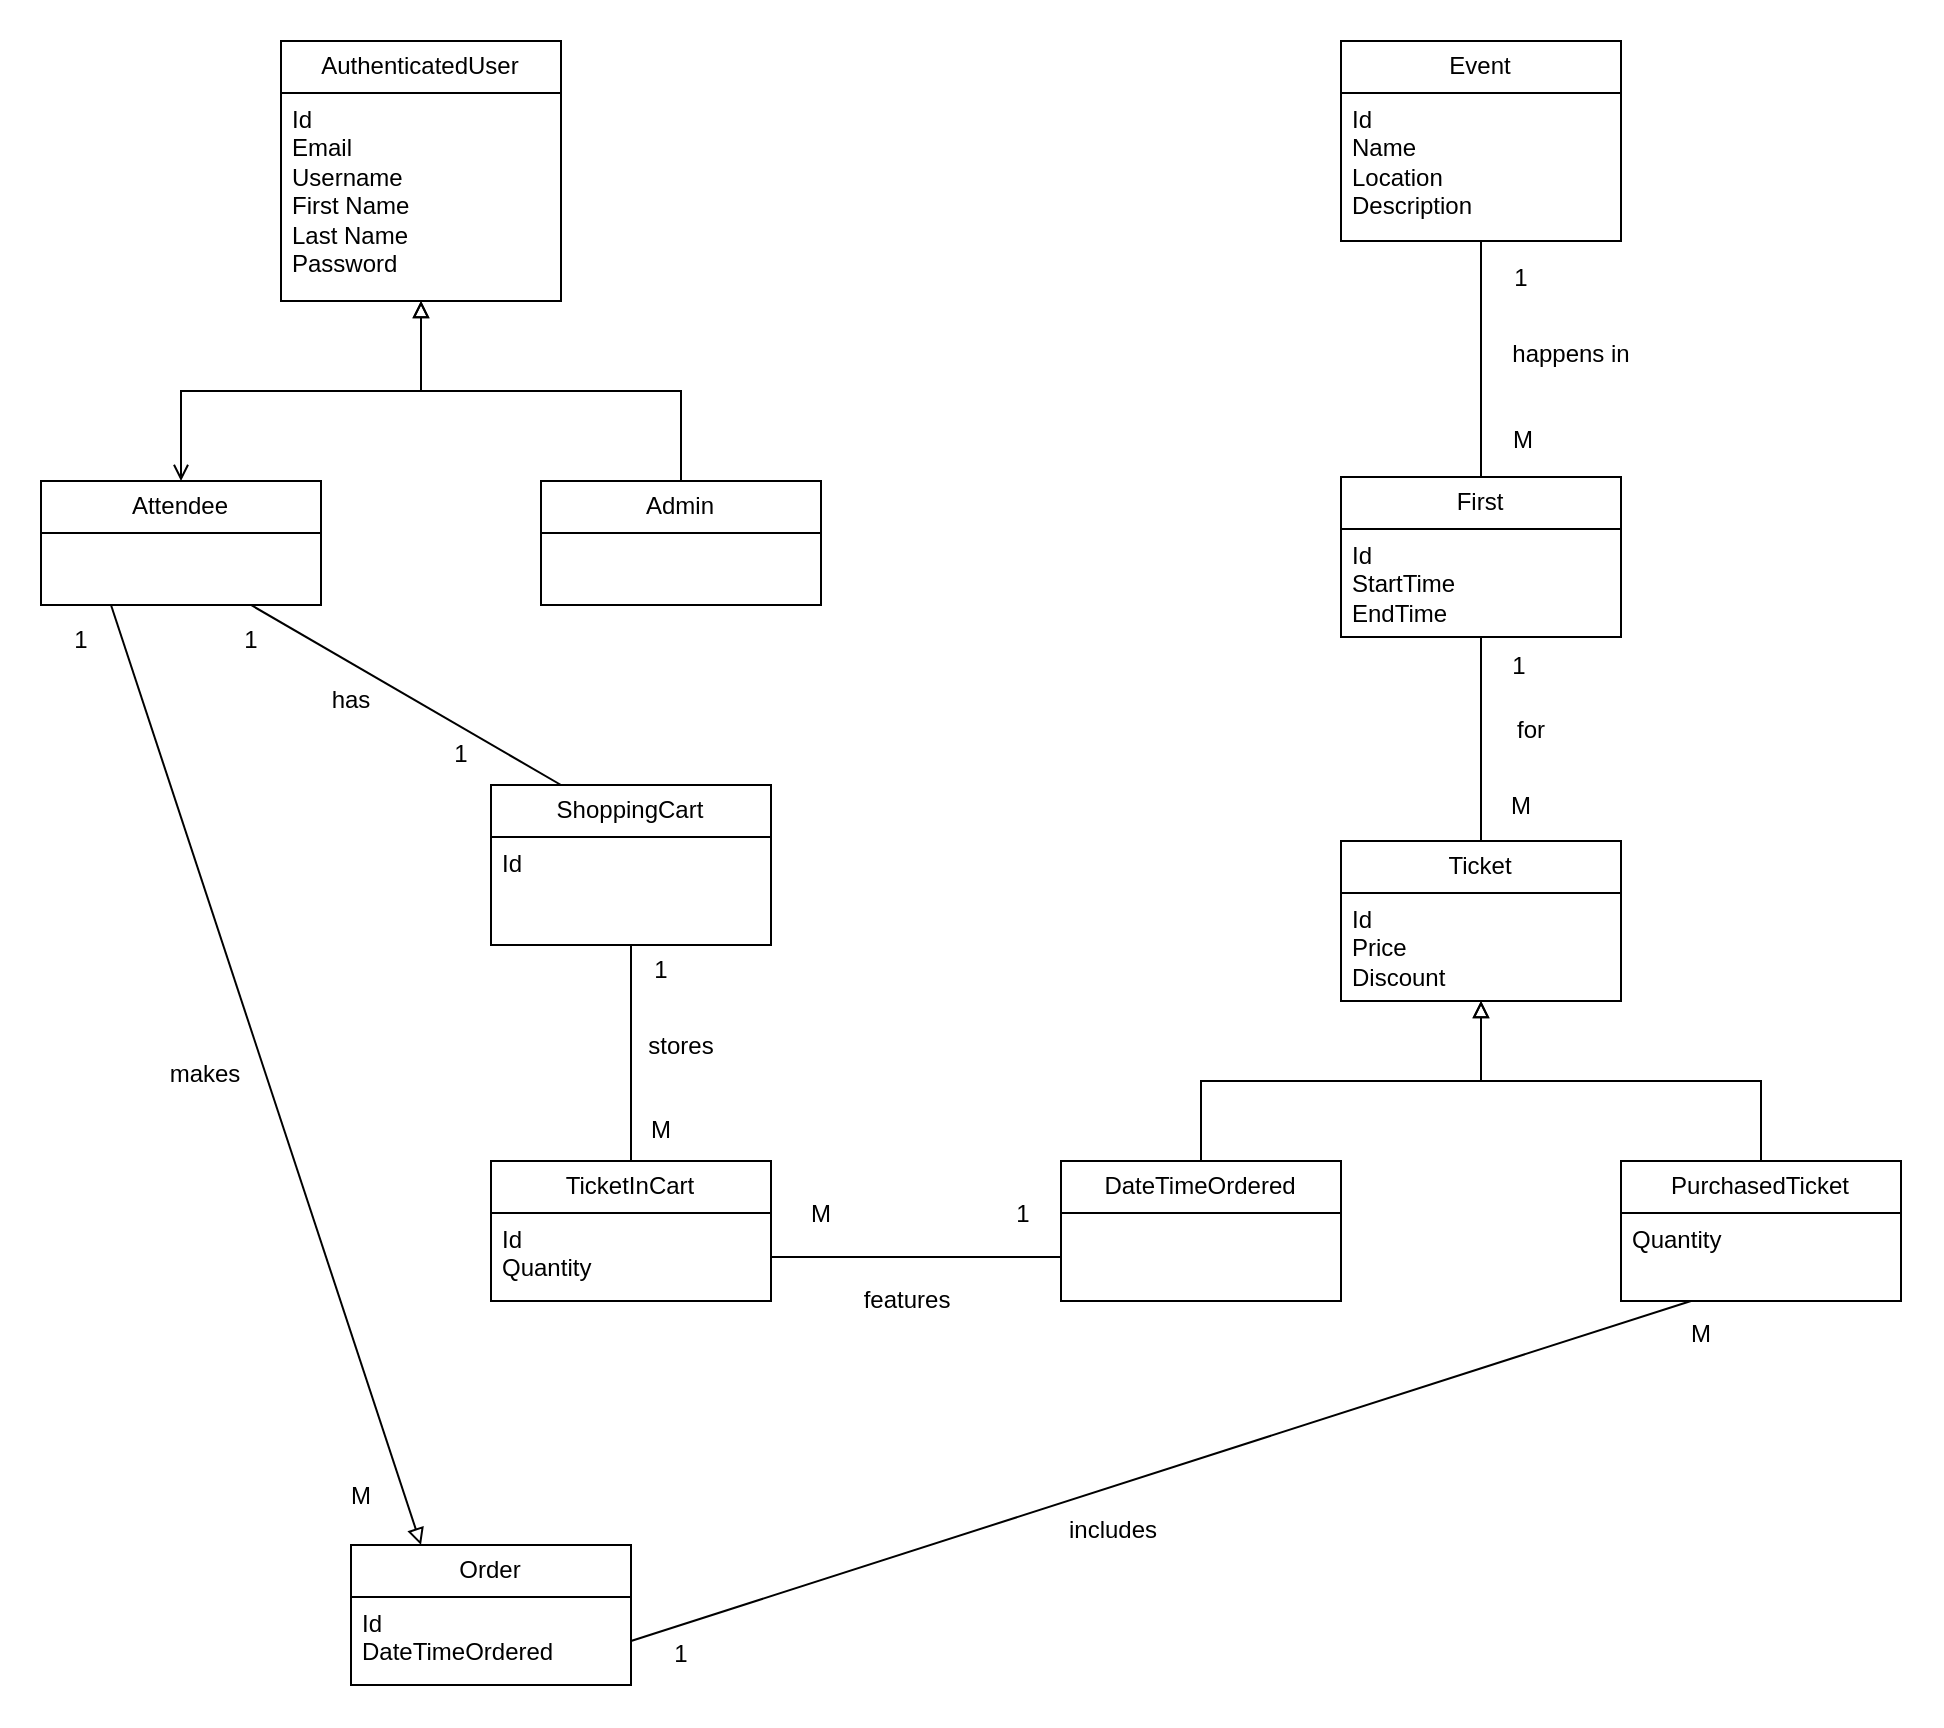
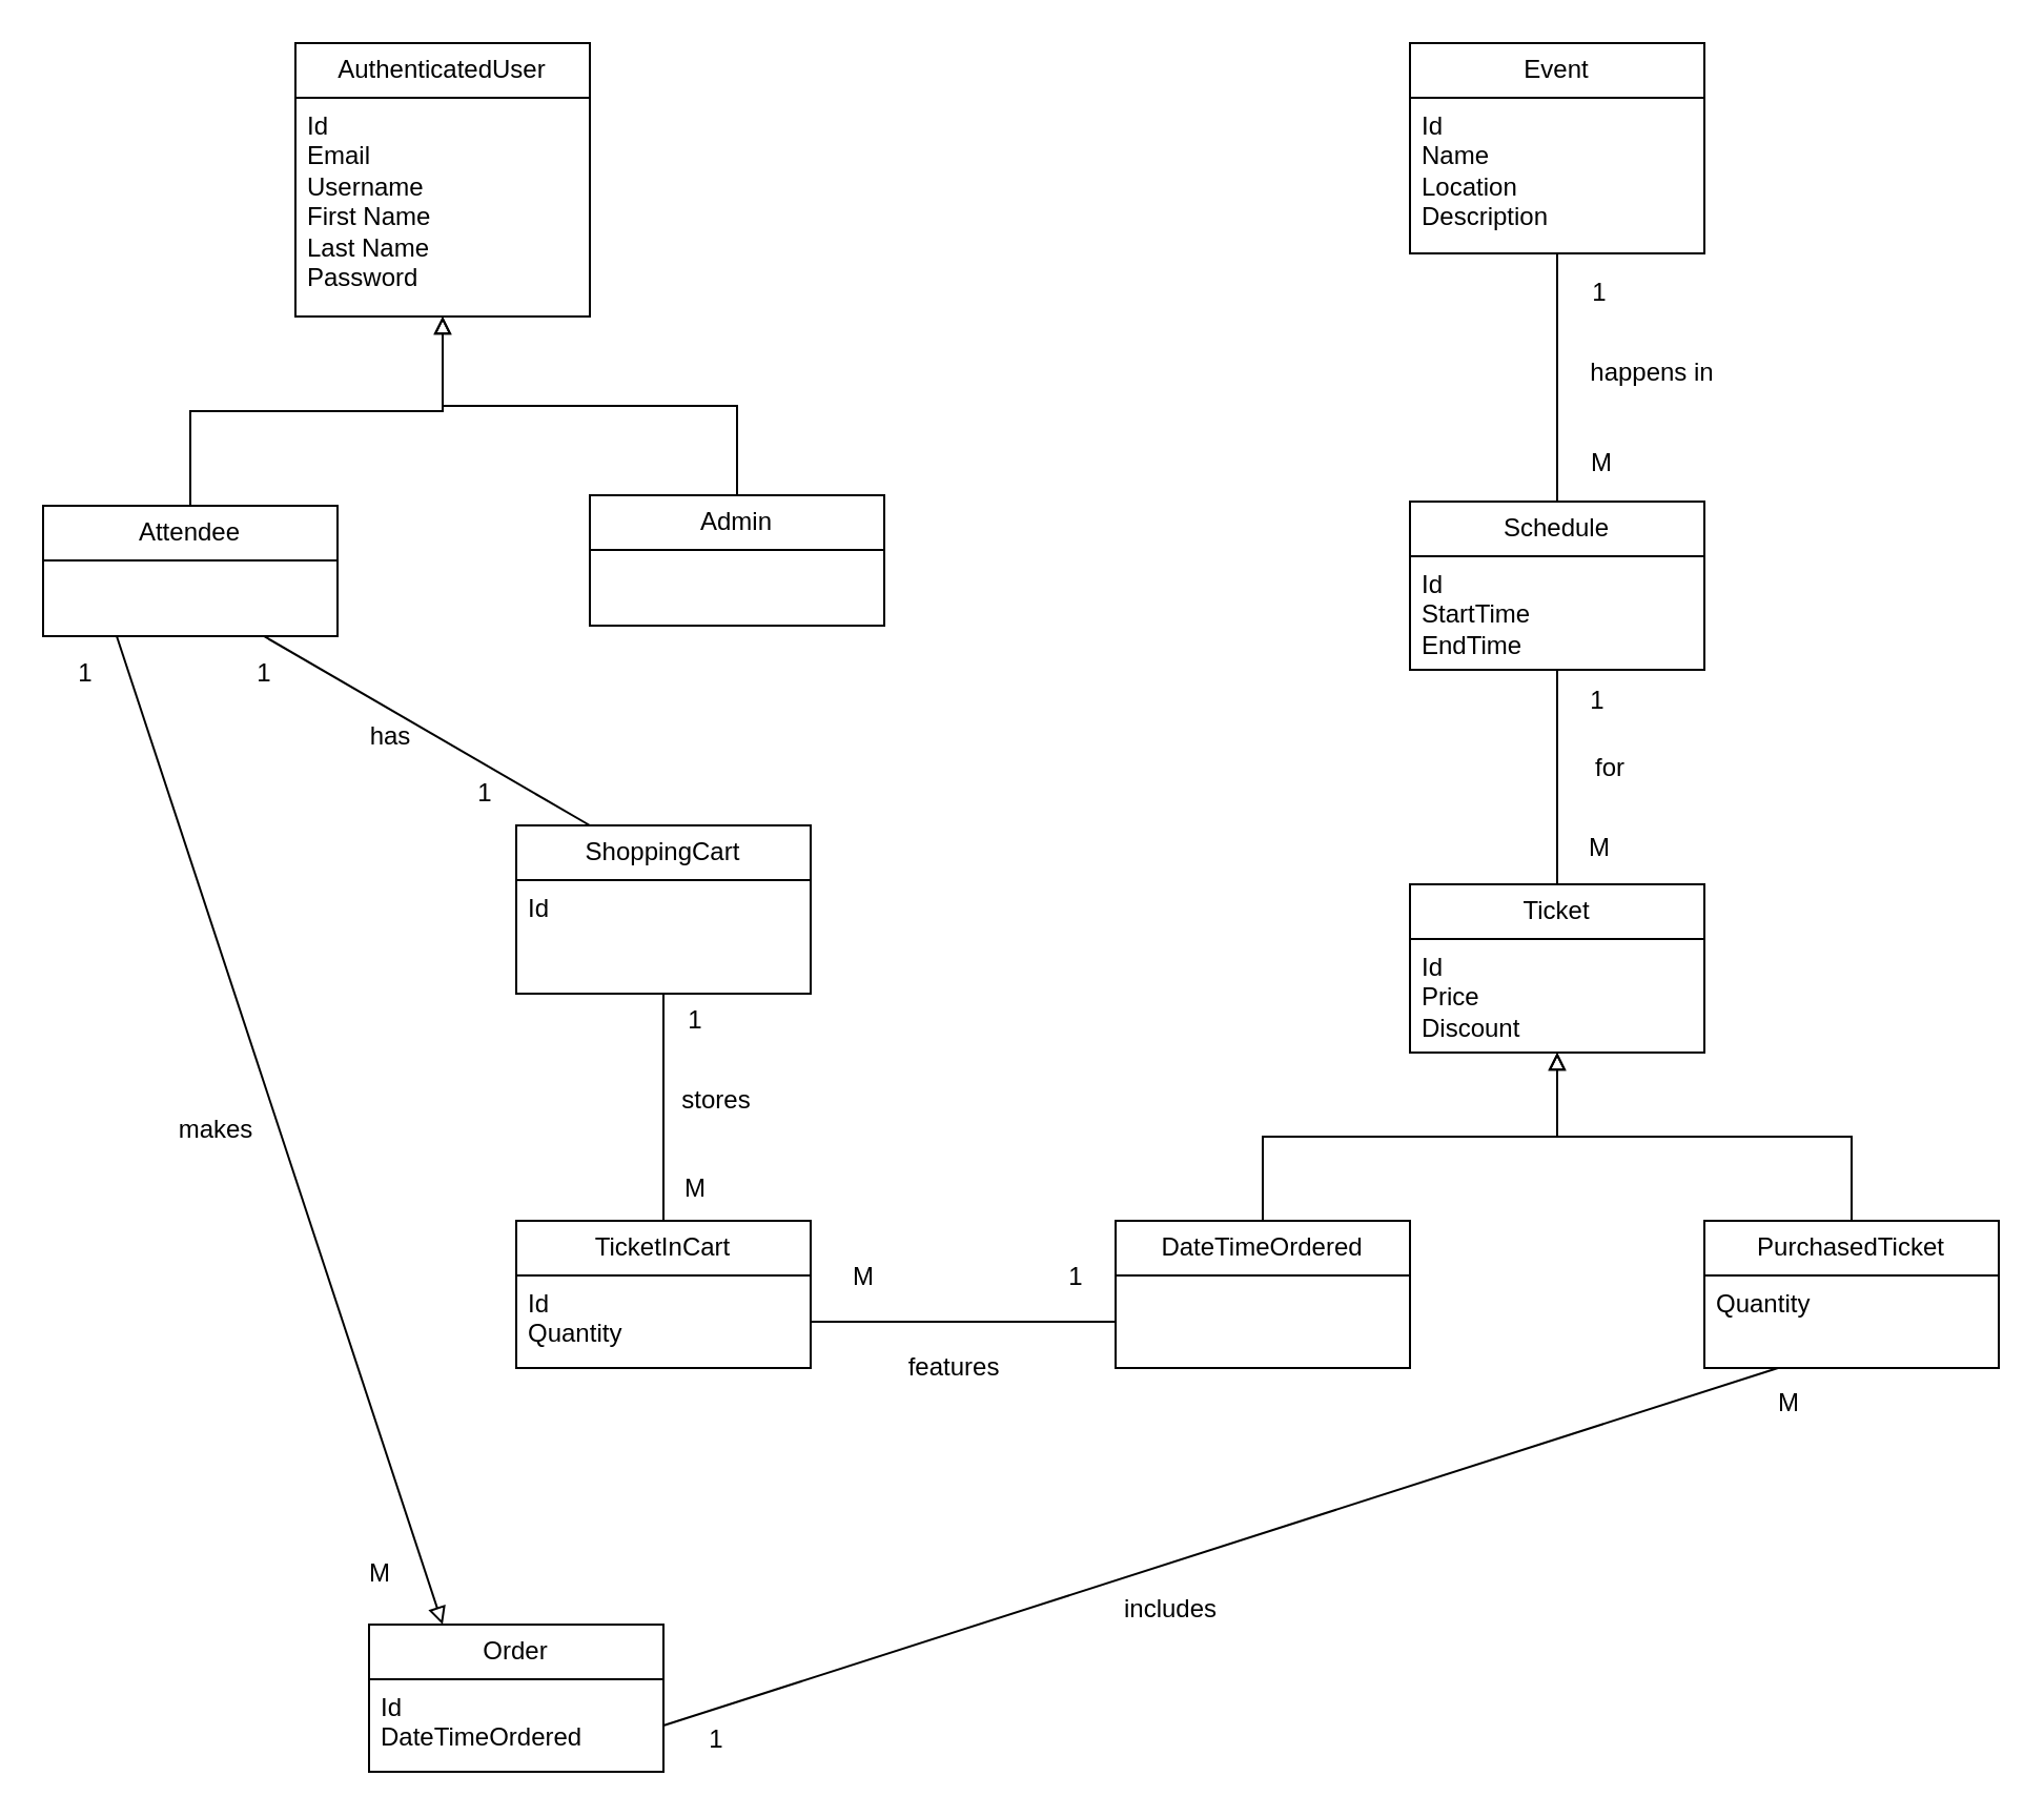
- <mxCell id="11" style="edgeStyle=orthogonalEdgeStyle;rounded=0;orthogonalLoop=1;jettySize=auto;html=1;exitX=0.5;exitY=1;exitDx=0;exitDy=0;entryX=0.5;entryY=0;entryDx=0;entryDy=0;endArrow=open;endFill=0;startArrow=block;startFill=0;" edge="1" parent="1" source="13" target="17"><mxGeometry relative="1" as="geometry" /></mxCell>
+ <mxCell id="11" style="edgeStyle=orthogonalEdgeStyle;rounded=0;orthogonalLoop=1;jettySize=auto;html=1;exitX=0.5;exitY=1;exitDx=0;exitDy=0;entryX=0.5;entryY=0;entryDx=0;entryDy=0;endArrow=none;endFill=0;startArrow=block;startFill=0;" edge="1" parent="1" source="13" target="17"><mxGeometry relative="1" as="geometry" /></mxCell>
- <mxCell id="9" value="First" style="swimlane;fontStyle=0;childLayout=stackLayout;horizontal=1;startSize=26;fillColor=none;horizontalStack=0;resizeParent=1;resizeParentMax=0;resizeLast=0;collapsible=1;marginBottom=0;whiteSpace=wrap;html=1;" parent="1" vertex="1"><mxGeometry x="670" y="238" width="140" height="80" as="geometry" /></mxCell>
+ <mxCell id="9" value="Schedule" style="swimlane;fontStyle=0;childLayout=stackLayout;horizontal=1;startSize=26;fillColor=none;horizontalStack=0;resizeParent=1;resizeParentMax=0;resizeLast=0;collapsible=1;marginBottom=0;whiteSpace=wrap;html=1;" parent="1" vertex="1"><mxGeometry x="670" y="238" width="140" height="80" as="geometry" /></mxCell>
- <mxCell id="18" value="Admin" style="swimlane;fontStyle=0;childLayout=stackLayout;horizontal=1;startSize=26;fillColor=none;horizontalStack=0;resizeParent=1;resizeParentMax=0;resizeLast=0;collapsible=1;marginBottom=0;whiteSpace=wrap;html=1;" parent="1" vertex="1"><mxGeometry x="270" y="240" width="140" height="62" as="geometry" /></mxCell>
+ <mxCell id="18" value="Admin" style="swimlane;fontStyle=0;childLayout=stackLayout;horizontal=1;startSize=26;fillColor=none;horizontalStack=0;resizeParent=1;resizeParentMax=0;resizeLast=0;collapsible=1;marginBottom=0;whiteSpace=wrap;html=1;" parent="1" vertex="1"><mxGeometry x="280" y="235" width="140" height="62" as="geometry" /></mxCell>
- <mxCell id="27" value="has" style="text;html=1;align=center;verticalAlign=middle;resizable=0;points=[];autosize=1;strokeColor=none;fillColor=none;" parent="1" vertex="1"><mxGeometry x="155" y="335" width="40" height="30" as="geometry" /></mxCell>
+ <mxCell id="27" value="has" style="text;html=1;align=center;verticalAlign=middle;resizable=0;points=[];autosize=1;strokeColor=none;fillColor=none;" parent="1" vertex="1"><mxGeometry x="165" y="335" width="40" height="30" as="geometry" /></mxCell>
